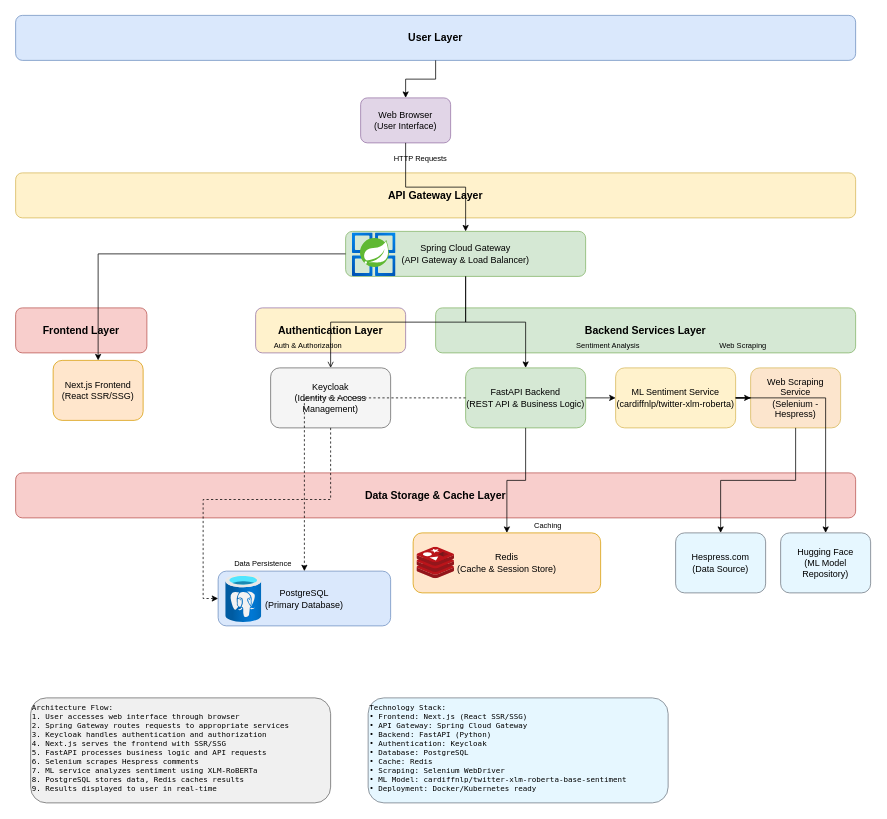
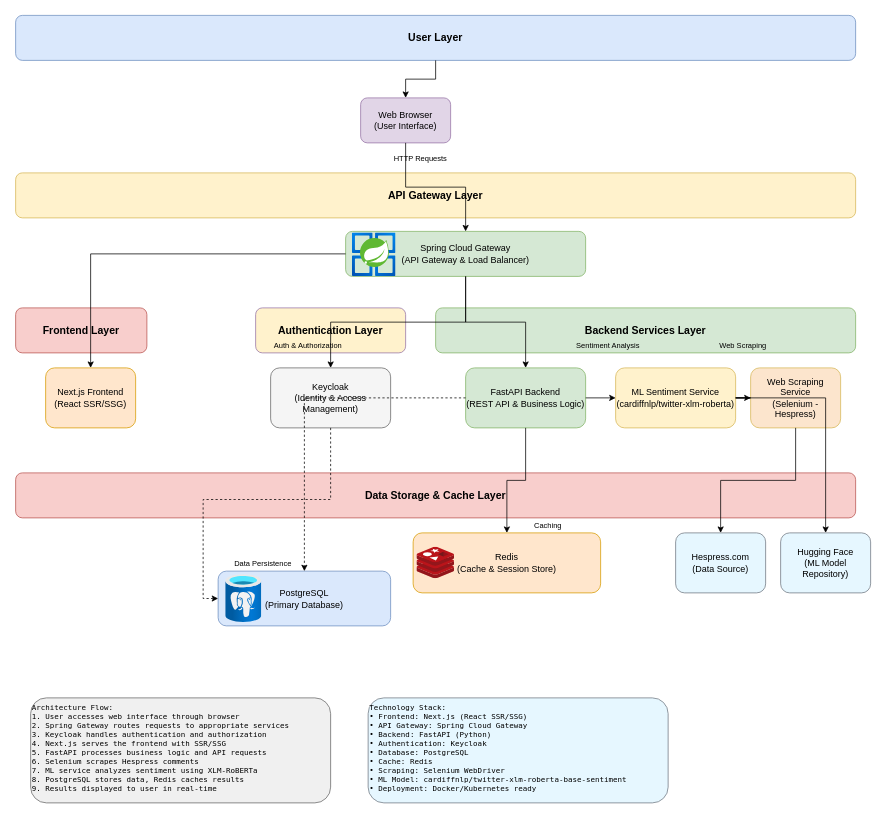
- <mxCell id="22" style="edgeStyle=orthogonalEdgeStyle;rounded=0;orthogonalLoop=1;jettySize=auto;html=1;entryX=0.5;entryY=0;entryDx=0;entryDy=0;endArrow=open;" parent="1" source="5" target="9" edge="1"><mxGeometry relative="1" as="geometry" /></mxCell>
+ <mxCell id="22" style="edgeStyle=orthogonalEdgeStyle;rounded=0;orthogonalLoop=1;jettySize=auto;html=1;entryX=0.5;entryY=0;entryDx=0;entryDy=0;" parent="1" source="5" target="9" edge="1"><mxGeometry relative="1" as="geometry" /></mxCell>
- <mxCell id="7" value="Next.js Frontend&#10;(React SSR/SSG)" style="rounded=1;whiteSpace=wrap;html=1;fillColor=#ffe6cc;strokeColor=#d79b00;" parent="1" vertex="1"><mxGeometry x="70" y="480" width="120" height="80" as="geometry" /></mxCell>
+ <mxCell id="7" value="Next.js Frontend&#10;(React SSR/SSG)" style="rounded=1;whiteSpace=wrap;html=1;fillColor=#ffe6cc;strokeColor=#d79b00;" parent="1" vertex="1"><mxGeometry x="60" y="490" width="120" height="80" as="geometry" /></mxCell>
